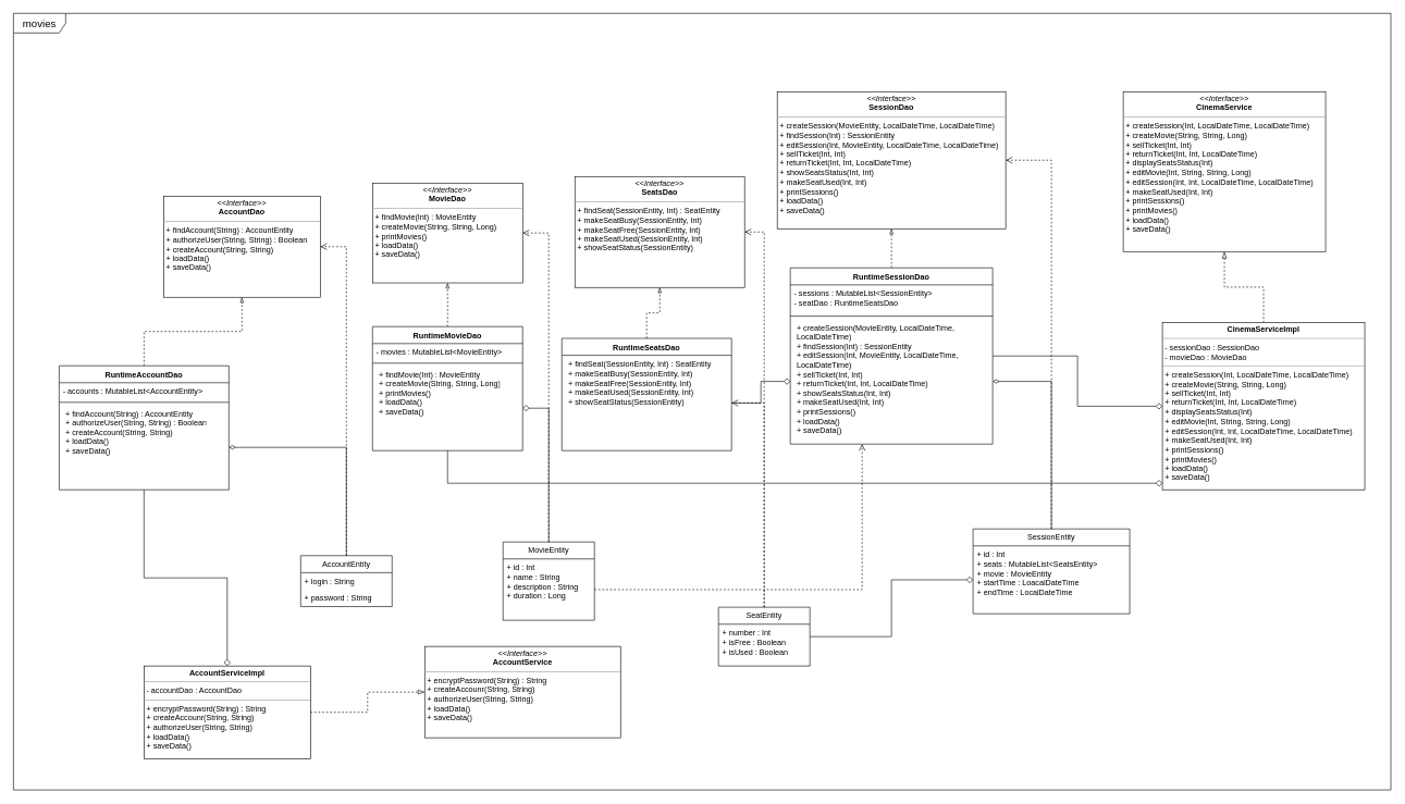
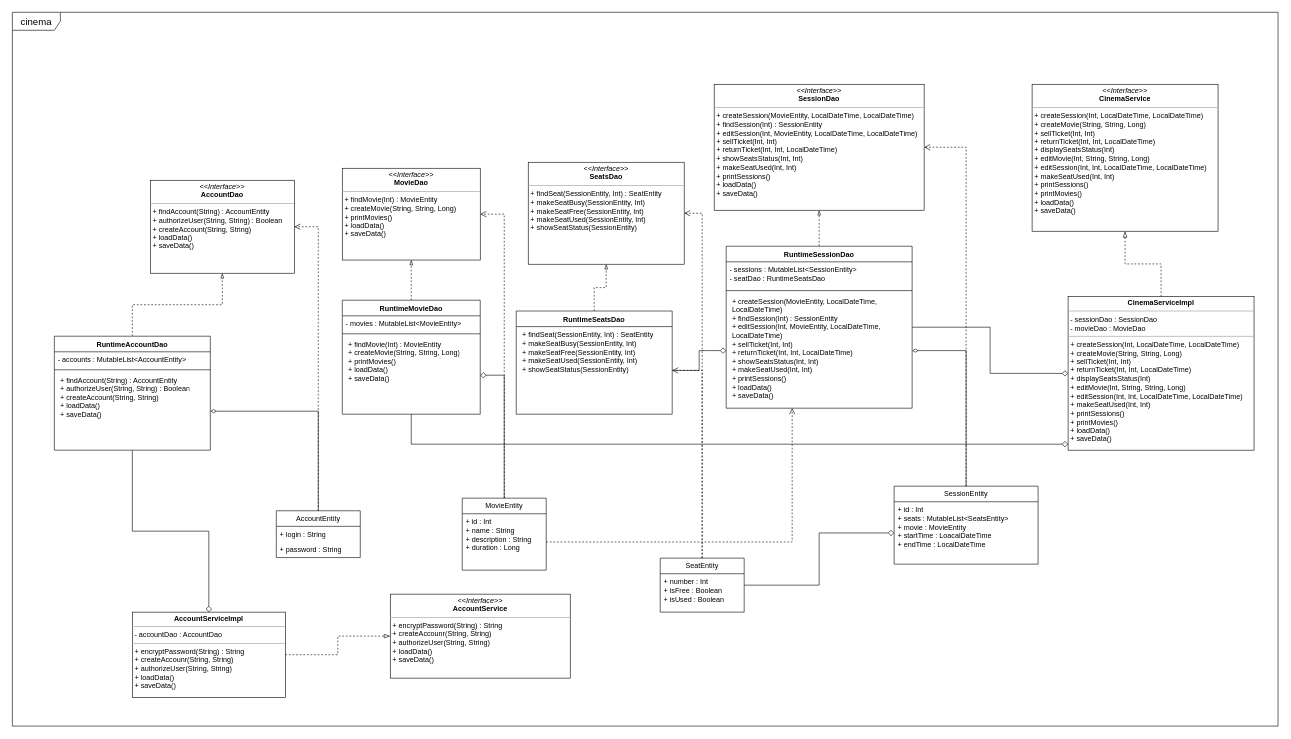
- <mxCell id="53" value="movies" style="shape=umlFrame;whiteSpace=wrap;html=1;pointerEvents=0;fontSize=16;width=80;height=30;" vertex="1" parent="1"><mxGeometry x="20" y="20" width="2110" height="1190" as="geometry" /></mxCell>
+ <mxCell id="53" value="cinema" style="shape=umlFrame;whiteSpace=wrap;html=1;pointerEvents=0;fontSize=16;width=80;height=30;" vertex="1" parent="1"><mxGeometry x="20" y="20" width="2110" height="1190" as="geometry" /></mxCell>
